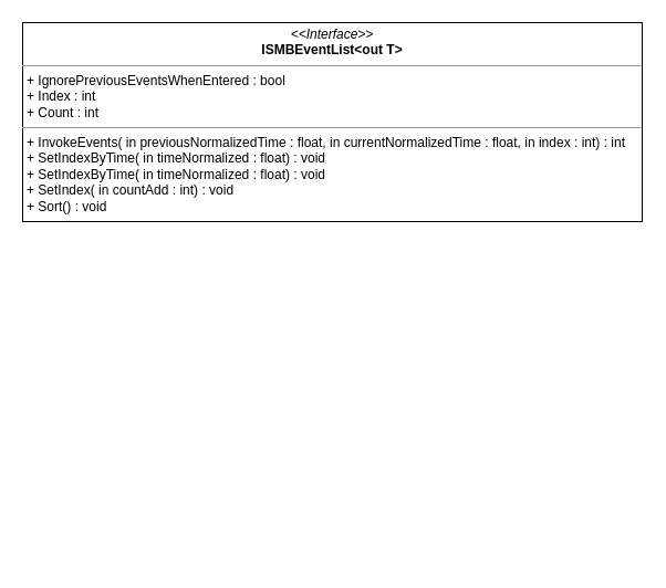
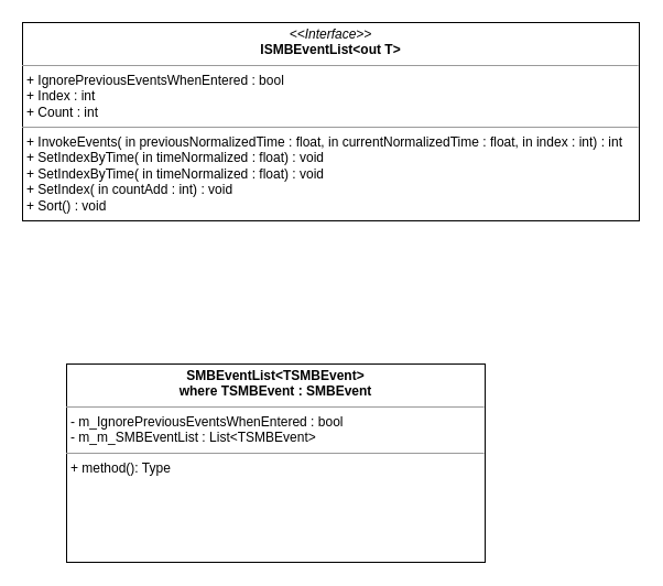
+ <mxCell id="3" value="&lt;p style=&quot;margin: 0px ; margin-top: 4px ; text-align: center&quot;&gt;&lt;b&gt;SMBEventList&amp;lt;&lt;/b&gt;&lt;b&gt;TSMBEvent&amp;gt;&lt;/b&gt;&lt;/p&gt;&lt;div style=&quot;text-align: center&quot;&gt;&lt;span&gt;&lt;b&gt;where TSMBEvent : SMBEvent&lt;/b&gt;&lt;/span&gt;&lt;/div&gt;&lt;hr size=&quot;1&quot;&gt;&lt;p style=&quot;margin: 0px ; margin-left: 4px&quot;&gt;- m_IgnorePreviousEventsWhenEntered : bool&lt;/p&gt;&lt;p style=&quot;margin: 0px ; margin-left: 4px&quot;&gt;- m_m_SMBEventList : List&amp;lt;TSMBEvent&amp;gt;&lt;/p&gt;&lt;hr size=&quot;1&quot;&gt;&lt;p style=&quot;margin: 0px ; margin-left: 4px&quot;&gt;+ method(): Type&lt;/p&gt;" style="verticalAlign=top;align=left;overflow=fill;fontSize=12;fontFamily=Helvetica;html=1;fillColor=default;gradientColor=none;" vertex="1" parent="1"><mxGeometry x="60" y="330" width="380" height="180" as="geometry" /></mxCell>
